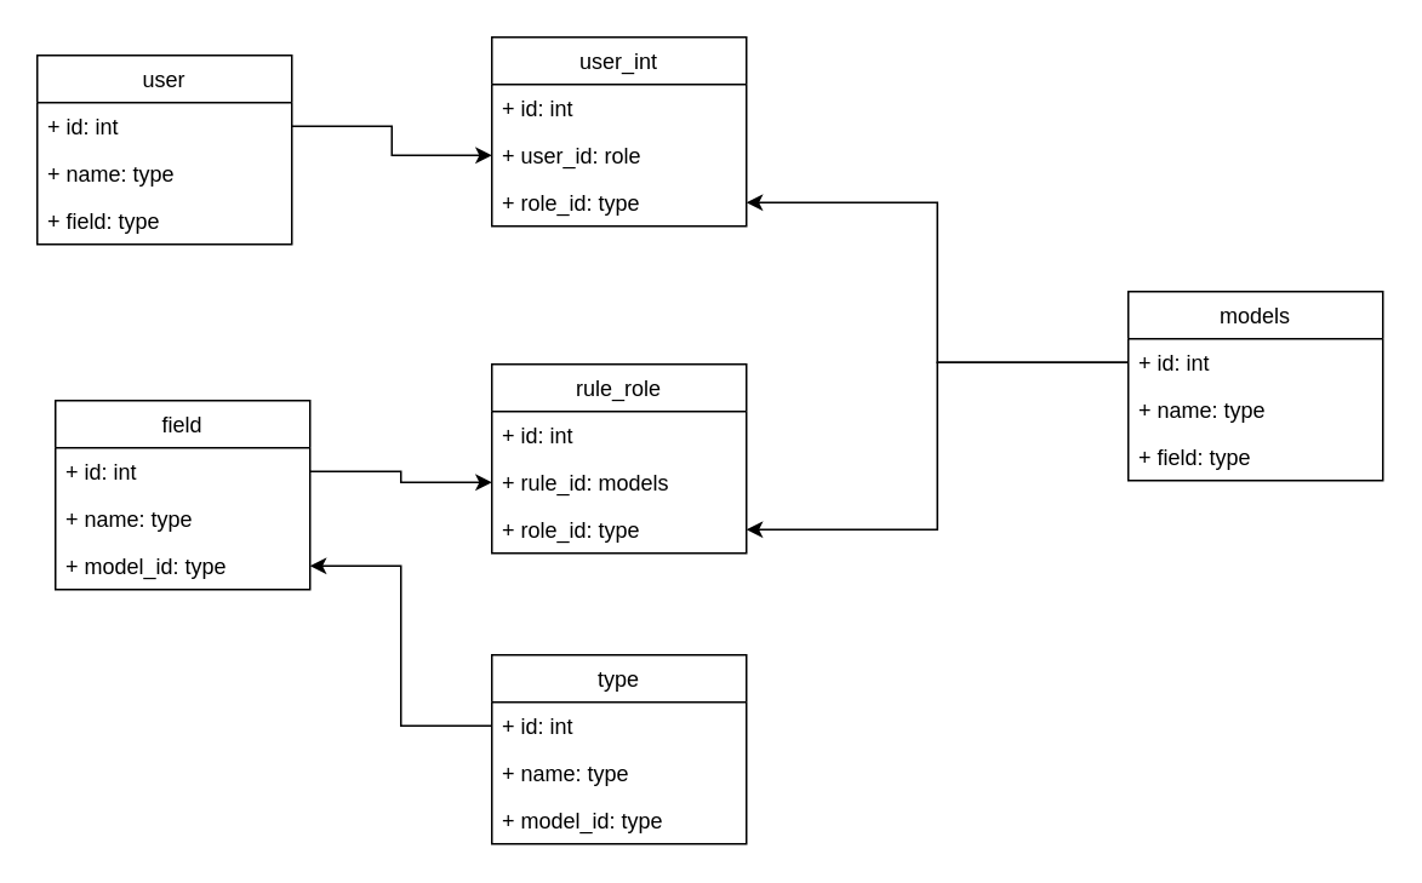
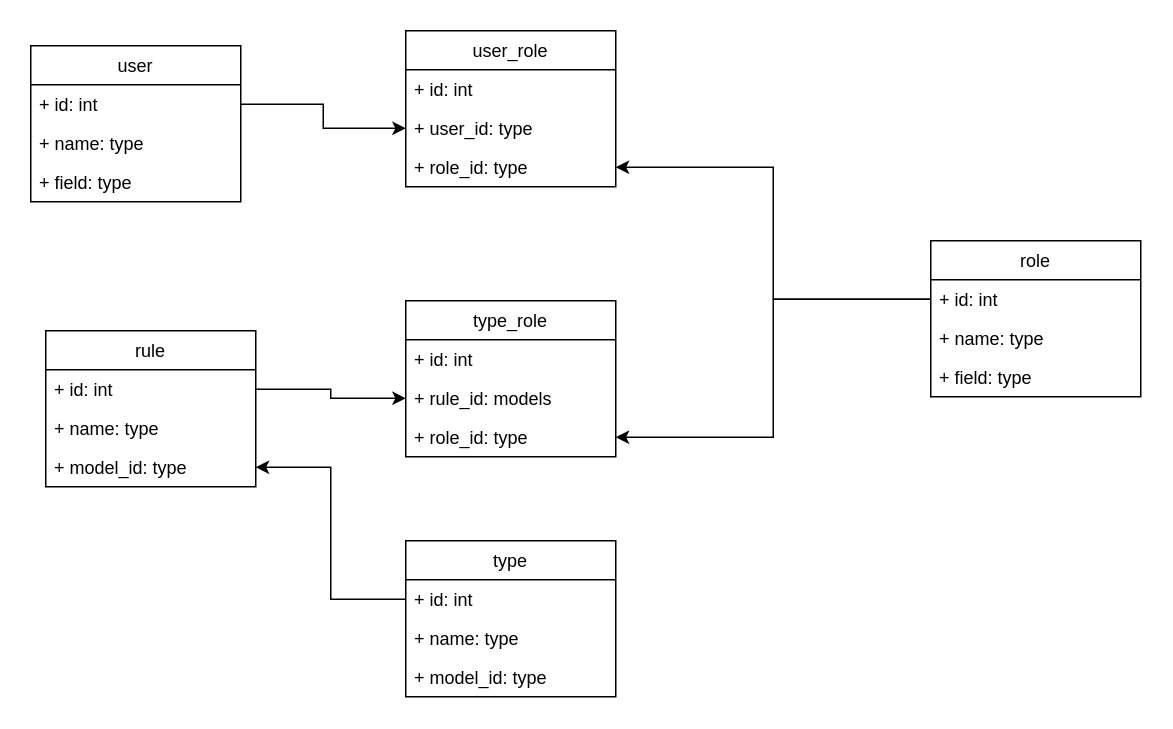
- <mxCell id="10" value="user_int" style="swimlane;fontStyle=0;childLayout=stackLayout;horizontal=1;startSize=26;fillColor=none;horizontalStack=0;resizeParent=1;resizeParentMax=0;resizeLast=0;collapsible=1;marginBottom=0;" vertex="1" parent="1"><mxGeometry x="270" y="20" width="140" height="104" as="geometry"><mxRectangle x="290" y="250" width="60" height="26" as="alternateBounds" /></mxGeometry></mxCell>
+ <mxCell id="10" value="user_role" style="swimlane;fontStyle=0;childLayout=stackLayout;horizontal=1;startSize=26;fillColor=none;horizontalStack=0;resizeParent=1;resizeParentMax=0;resizeLast=0;collapsible=1;marginBottom=0;" vertex="1" parent="1"><mxGeometry x="270" y="20" width="140" height="104" as="geometry"><mxRectangle x="290" y="250" width="60" height="26" as="alternateBounds" /></mxGeometry></mxCell>
- <mxCell id="12" value="+ user_id: role" style="text;strokeColor=none;fillColor=none;align=left;verticalAlign=top;spacingLeft=4;spacingRight=4;overflow=hidden;rotatable=0;points=[[0,0.5],[1,0.5]];portConstraint=eastwest;" vertex="1" parent="10"><mxGeometry y="52" width="140" height="26" as="geometry" /></mxCell>
+ <mxCell id="12" value="+ user_id: type" style="text;strokeColor=none;fillColor=none;align=left;verticalAlign=top;spacingLeft=4;spacingRight=4;overflow=hidden;rotatable=0;points=[[0,0.5],[1,0.5]];portConstraint=eastwest;" vertex="1" parent="10"><mxGeometry y="52" width="140" height="26" as="geometry" /></mxCell>
- <mxCell id="6" value="models" style="swimlane;fontStyle=0;childLayout=stackLayout;horizontal=1;startSize=26;fillColor=none;horizontalStack=0;resizeParent=1;resizeParentMax=0;resizeLast=0;collapsible=1;marginBottom=0;" vertex="1" parent="1"><mxGeometry x="620" y="160" width="140" height="104" as="geometry" /></mxCell>
+ <mxCell id="6" value="role" style="swimlane;fontStyle=0;childLayout=stackLayout;horizontal=1;startSize=26;fillColor=none;horizontalStack=0;resizeParent=1;resizeParentMax=0;resizeLast=0;collapsible=1;marginBottom=0;" vertex="1" parent="1"><mxGeometry x="620" y="160" width="140" height="104" as="geometry" /></mxCell>
- <mxCell id="20" value="rule_role" style="swimlane;fontStyle=0;childLayout=stackLayout;horizontal=1;startSize=26;fillColor=none;horizontalStack=0;resizeParent=1;resizeParentMax=0;resizeLast=0;collapsible=1;marginBottom=0;" vertex="1" parent="1"><mxGeometry x="270" y="200" width="140" height="104" as="geometry"><mxRectangle x="290" y="250" width="60" height="26" as="alternateBounds" /></mxGeometry></mxCell>
+ <mxCell id="20" value="type_role" style="swimlane;fontStyle=0;childLayout=stackLayout;horizontal=1;startSize=26;fillColor=none;horizontalStack=0;resizeParent=1;resizeParentMax=0;resizeLast=0;collapsible=1;marginBottom=0;" vertex="1" parent="1"><mxGeometry x="270" y="200" width="140" height="104" as="geometry"><mxRectangle x="290" y="250" width="60" height="26" as="alternateBounds" /></mxGeometry></mxCell>
- <mxCell id="14" value="field" style="swimlane;fontStyle=0;childLayout=stackLayout;horizontal=1;startSize=26;fillColor=none;horizontalStack=0;resizeParent=1;resizeParentMax=0;resizeLast=0;collapsible=1;marginBottom=0;" vertex="1" parent="1"><mxGeometry x="30" y="220" width="140" height="104" as="geometry" /></mxCell>
+ <mxCell id="14" value="rule" style="swimlane;fontStyle=0;childLayout=stackLayout;horizontal=1;startSize=26;fillColor=none;horizontalStack=0;resizeParent=1;resizeParentMax=0;resizeLast=0;collapsible=1;marginBottom=0;" vertex="1" parent="1"><mxGeometry x="30" y="220" width="140" height="104" as="geometry" /></mxCell>
